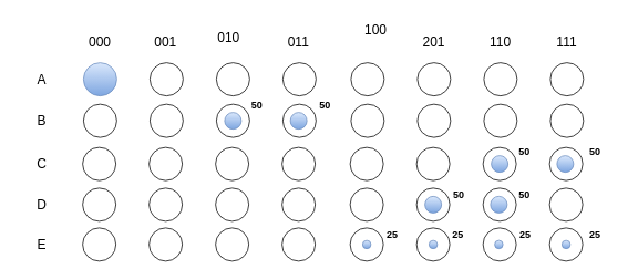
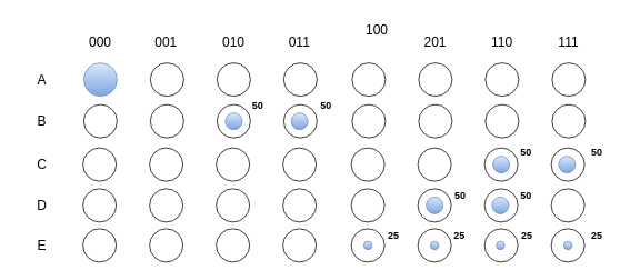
- <mxCell id="48" value="010" style="text;strokeColor=none;fillColor=none;html=1;align=center;verticalAlign=middle;whiteSpace=wrap;rounded=0;fontSize=16;" vertex="1" parent="1"><mxGeometry x="245" y="30" width="60" height="30" as="geometry" /></mxCell>
+ <mxCell id="48" value="010" style="text;strokeColor=none;fillColor=none;html=1;align=center;verticalAlign=middle;whiteSpace=wrap;rounded=0;fontSize=16;" vertex="1" parent="1"><mxGeometry x="250" y="35" width="60" height="30" as="geometry" /></mxCell>
